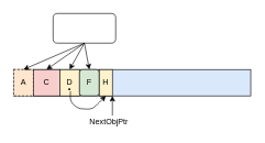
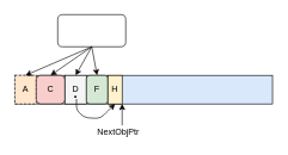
- <mxCell id="4" value="C" style="rounded=0;whiteSpace=wrap;html=1;fillColor=#f8cecc;" parent="1" vertex="1"><mxGeometry x="50" y="105" width="40" height="40" as="geometry" /></mxCell>
+ <mxCell id="4" value="C" style="whiteSpace=wrap;html=1;fillColor=#f8cecc;rounded=1;" parent="1" vertex="1"><mxGeometry x="50" y="105" width="40" height="40" as="geometry" /></mxCell>
- <mxCell id="7" value="D" style="rounded=0;whiteSpace=wrap;html=1;fillColor=#fff2cc;" parent="1" vertex="1"><mxGeometry x="90" y="105" width="30" height="40" as="geometry" /></mxCell>
+ <mxCell id="7" value="D" style="rounded=0;whiteSpace=wrap;html=1;fillColor=#f5f5f5;" parent="1" vertex="1"><mxGeometry x="90" y="105" width="30" height="40" as="geometry" /></mxCell>
